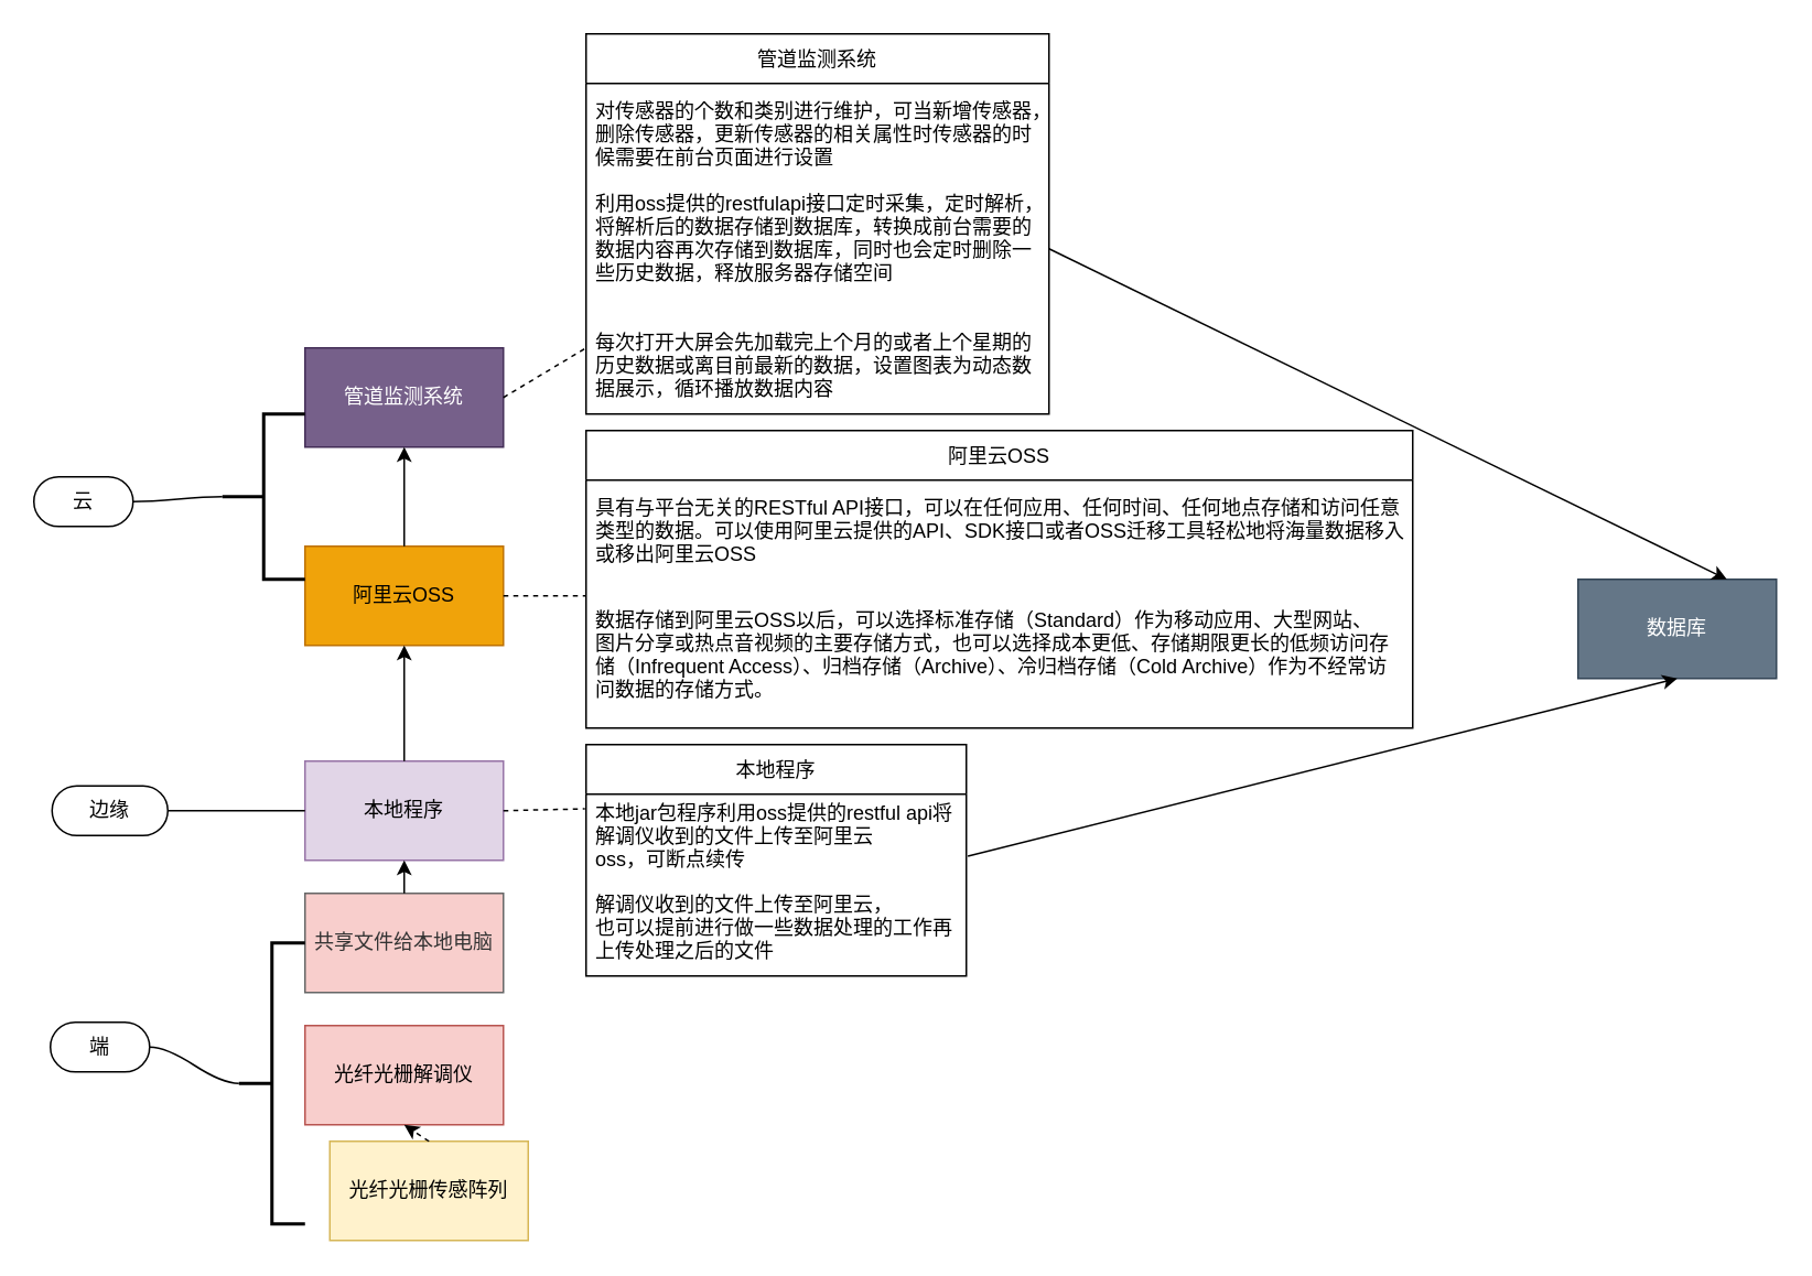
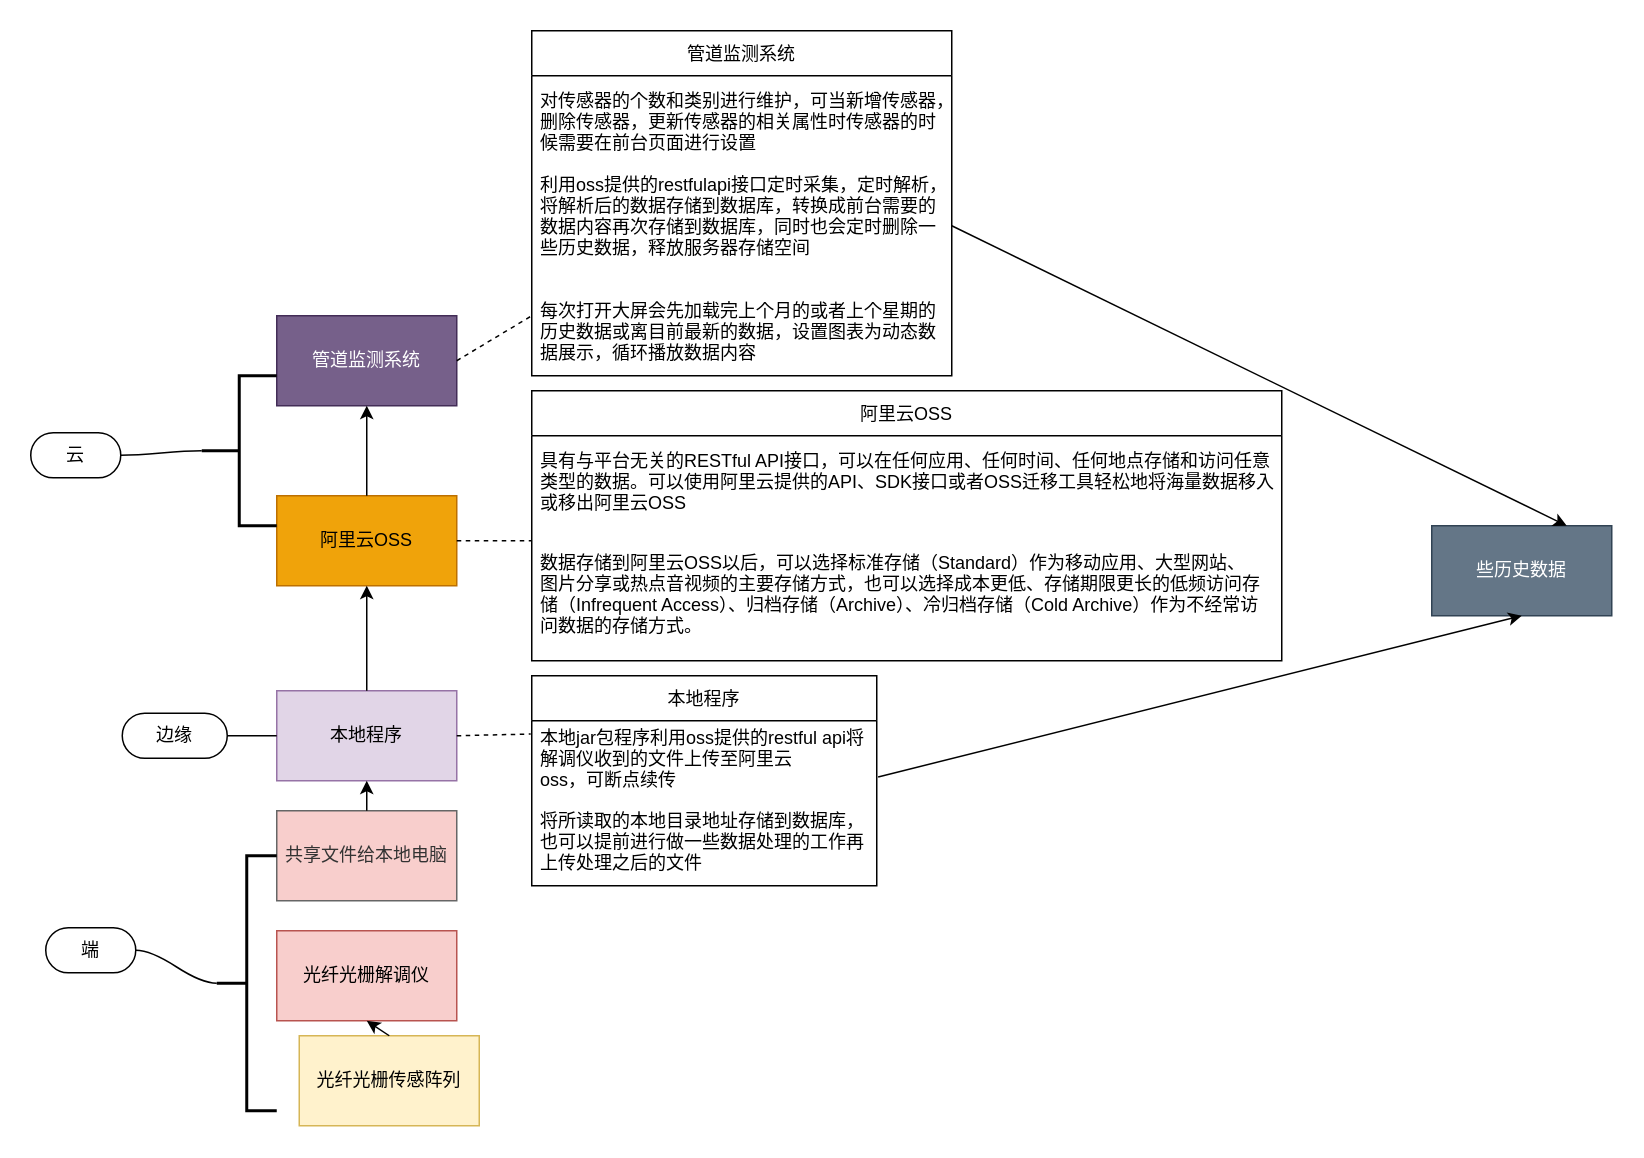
- <mxCell id="31" value="数据库" style="rounded=0;whiteSpace=wrap;html=1;fillColor=#647687;fontColor=#ffffff;strokeColor=#314354;" vertex="1" parent="1"><mxGeometry x="954" y="350" width="120" height="60" as="geometry" /></mxCell>
+ <mxCell id="31" value="些历史数据" style="rounded=0;whiteSpace=wrap;html=1;fillColor=#647687;fontColor=#ffffff;strokeColor=#314354;" vertex="1" parent="1"><mxGeometry x="954" y="350" width="120" height="60" as="geometry" /></mxCell>
- <mxCell id="18" value="边缘" style="whiteSpace=wrap;html=1;rounded=1;arcSize=50;align=center;verticalAlign=middle;strokeWidth=1;autosize=1;spacing=4;treeFolding=1;treeMoving=1;newEdgeStyle={&quot;edgeStyle&quot;:&quot;entityRelationEdgeStyle&quot;,&quot;startArrow&quot;:&quot;none&quot;,&quot;endArrow&quot;:&quot;none&quot;,&quot;segment&quot;:10,&quot;curved&quot;:1};" vertex="1" parent="1"><mxGeometry x="31" y="475" width="70" height="30" as="geometry" /></mxCell>
+ <mxCell id="18" value="边缘" style="whiteSpace=wrap;html=1;rounded=1;arcSize=50;align=center;verticalAlign=middle;strokeWidth=1;autosize=1;spacing=4;treeFolding=1;treeMoving=1;newEdgeStyle={&quot;edgeStyle&quot;:&quot;entityRelationEdgeStyle&quot;,&quot;startArrow&quot;:&quot;none&quot;,&quot;endArrow&quot;:&quot;none&quot;,&quot;segment&quot;:10,&quot;curved&quot;:1};" vertex="1" parent="1"><mxGeometry x="81" y="475" width="70" height="30" as="geometry" /></mxCell>
- <mxCell id="10" value="解调仪收到的文件上传至阿里云，&#10;也可以提前进行做一些数据处理的工作再&#10;上传处理之后的文件" style="text;strokeColor=none;fillColor=none;align=left;verticalAlign=middle;spacingLeft=4;spacingRight=4;overflow=hidden;points=[[0,0.5],[1,0.5]];portConstraint=eastwest;rotatable=0;" vertex="1" parent="8"><mxGeometry y="80" width="230" height="60" as="geometry" /></mxCell>
+ <mxCell id="10" value="将所读取的本地目录地址存储到数据库，&#10;也可以提前进行做一些数据处理的工作再&#10;上传处理之后的文件" style="text;strokeColor=none;fillColor=none;align=left;verticalAlign=middle;spacingLeft=4;spacingRight=4;overflow=hidden;points=[[0,0.5],[1,0.5]];portConstraint=eastwest;rotatable=0;" vertex="1" parent="8"><mxGeometry y="80" width="230" height="60" as="geometry" /></mxCell>
- <mxCell id="4" value="" style="endArrow=classic;html=1;rounded=0;exitX=0.5;exitY=0;exitDx=0;exitDy=0;entryX=0.5;entryY=1;entryDx=0;entryDy=0;dashed=1;" edge="1" parent="1" source="2" target="3"><mxGeometry width="50" height="50" relative="1" as="geometry"><mxPoint x="284" y="490" as="sourcePoint" /><mxPoint x="334" y="440" as="targetPoint" /></mxGeometry></mxCell>
+ <mxCell id="4" value="" style="endArrow=classic;html=1;rounded=0;exitX=0.5;exitY=0;exitDx=0;exitDy=0;entryX=0.5;entryY=1;entryDx=0;entryDy=0;" edge="1" parent="1" source="2" target="3"><mxGeometry width="50" height="50" relative="1" as="geometry"><mxPoint x="284" y="490" as="sourcePoint" /><mxPoint x="334" y="440" as="targetPoint" /></mxGeometry></mxCell>
